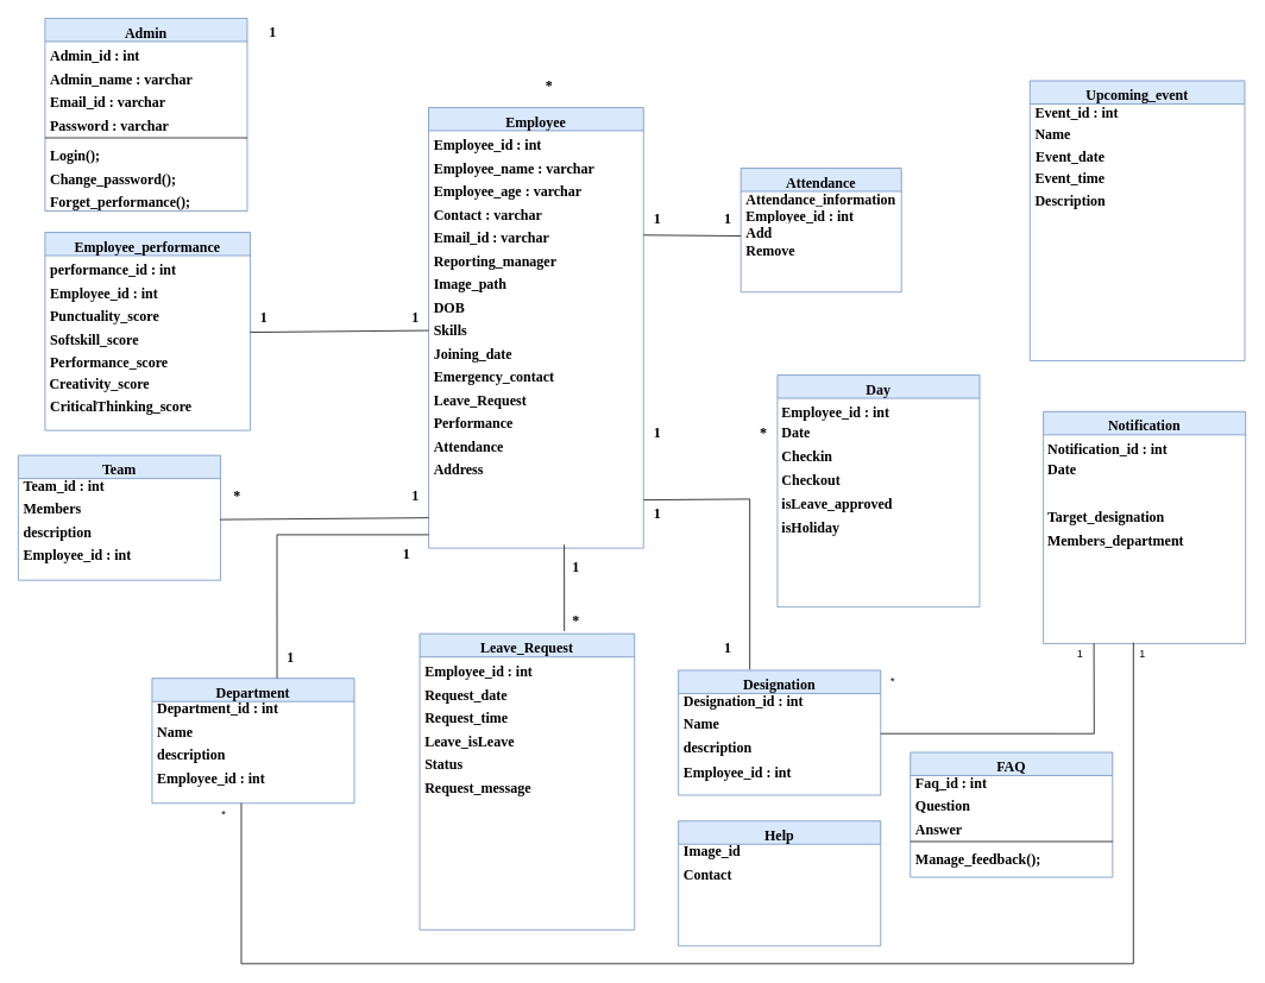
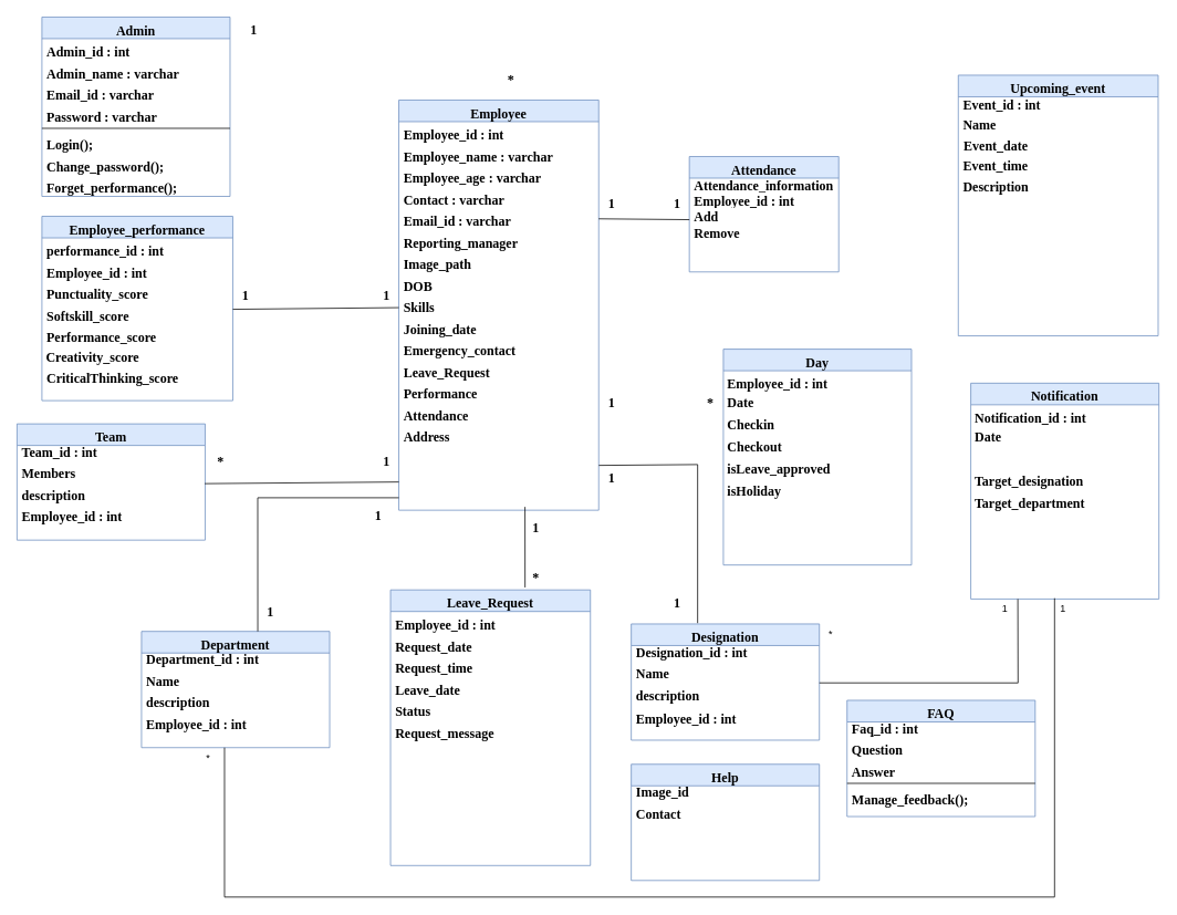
- <mxCell id="53" value="Members_department" style="text;align=left;verticalAlign=top;spacingLeft=4;spacingRight=4;overflow=hidden;rotatable=0;points=[[0,0.5],[1,0.5]];portConstraint=eastwest;rounded=0;shadow=0;html=0;container=0;labelBackgroundColor=none;fontStyle=1;fontFamily=Times New Roman;fontSize=16;" parent="49" vertex="1"><mxGeometry y="129" width="226.667" height="26" as="geometry" /></mxCell>
+ <mxCell id="53" value="Target_department" style="text;align=left;verticalAlign=top;spacingLeft=4;spacingRight=4;overflow=hidden;rotatable=0;points=[[0,0.5],[1,0.5]];portConstraint=eastwest;rounded=0;shadow=0;html=0;container=0;labelBackgroundColor=none;fontStyle=1;fontFamily=Times New Roman;fontSize=16;" parent="49" vertex="1"><mxGeometry y="129" width="226.667" height="26" as="geometry" /></mxCell>
- <mxCell id="24" value="Leave_isLeave" style="text;align=left;verticalAlign=top;spacingLeft=4;spacingRight=4;overflow=hidden;rotatable=0;points=[[0,0.5],[1,0.5]];portConstraint=eastwest;rounded=0;shadow=0;html=0;labelBackgroundColor=none;fontStyle=1;fontFamily=Times New Roman;container=0;fontSize=16;" parent="20" vertex="1"><mxGeometry y="78.473" width="240.83" height="26.158" as="geometry" /></mxCell>
+ <mxCell id="24" value="Leave_date" style="text;align=left;verticalAlign=top;spacingLeft=4;spacingRight=4;overflow=hidden;rotatable=0;points=[[0,0.5],[1,0.5]];portConstraint=eastwest;rounded=0;shadow=0;html=0;labelBackgroundColor=none;fontStyle=1;fontFamily=Times New Roman;container=0;fontSize=16;" parent="20" vertex="1"><mxGeometry y="78.473" width="240.83" height="26.158" as="geometry" /></mxCell>
